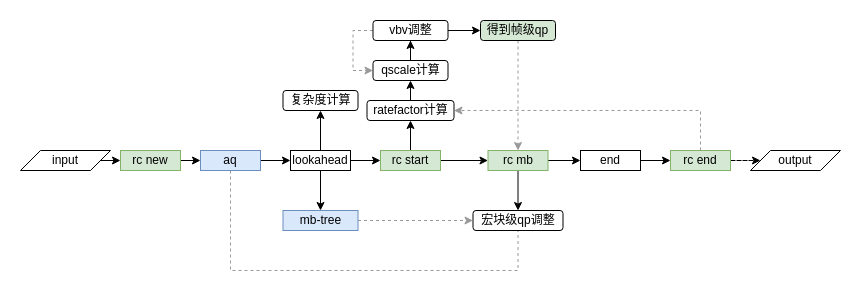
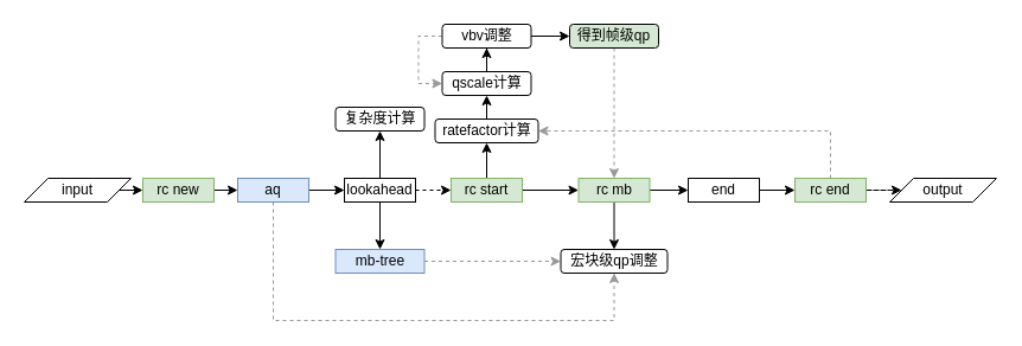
- <mxCell id="8" style="edgeStyle=orthogonalEdgeStyle;rounded=0;orthogonalLoop=1;jettySize=auto;html=1;exitX=1;exitY=0.5;exitDx=0;exitDy=0;entryX=0;entryY=0.5;entryDx=0;entryDy=0;" edge="1" parent="1" source="9" target="17"><mxGeometry relative="1" as="geometry" /></mxCell>
+ <mxCell id="8" style="edgeStyle=orthogonalEdgeStyle;rounded=0;orthogonalLoop=1;jettySize=auto;html=1;exitX=1;exitY=0.5;exitDx=0;exitDy=0;entryX=0;entryY=0.5;entryDx=0;entryDy=0;dashed=1;" edge="1" parent="1" source="9" target="17"><mxGeometry relative="1" as="geometry" /></mxCell>
- <mxCell id="4" style="edgeStyle=orthogonalEdgeStyle;rounded=0;orthogonalLoop=1;jettySize=auto;html=1;entryX=0.5;entryY=1;entryDx=0;entryDy=0;dashed=1;strokeColor=#999999;endArrow=none;" edge="1" parent="1" source="5" target="30"><mxGeometry relative="1" as="geometry"><Array as="points"><mxPoint x="230" y="270" /><mxPoint x="518" y="270" /></Array></mxGeometry></mxCell>
+ <mxCell id="4" style="edgeStyle=orthogonalEdgeStyle;rounded=0;orthogonalLoop=1;jettySize=auto;html=1;entryX=0.5;entryY=1;entryDx=0;entryDy=0;dashed=1;strokeColor=#999999;" edge="1" parent="1" source="5" target="30"><mxGeometry relative="1" as="geometry"><Array as="points"><mxPoint x="230" y="270" /><mxPoint x="518" y="270" /></Array></mxGeometry></mxCell>
